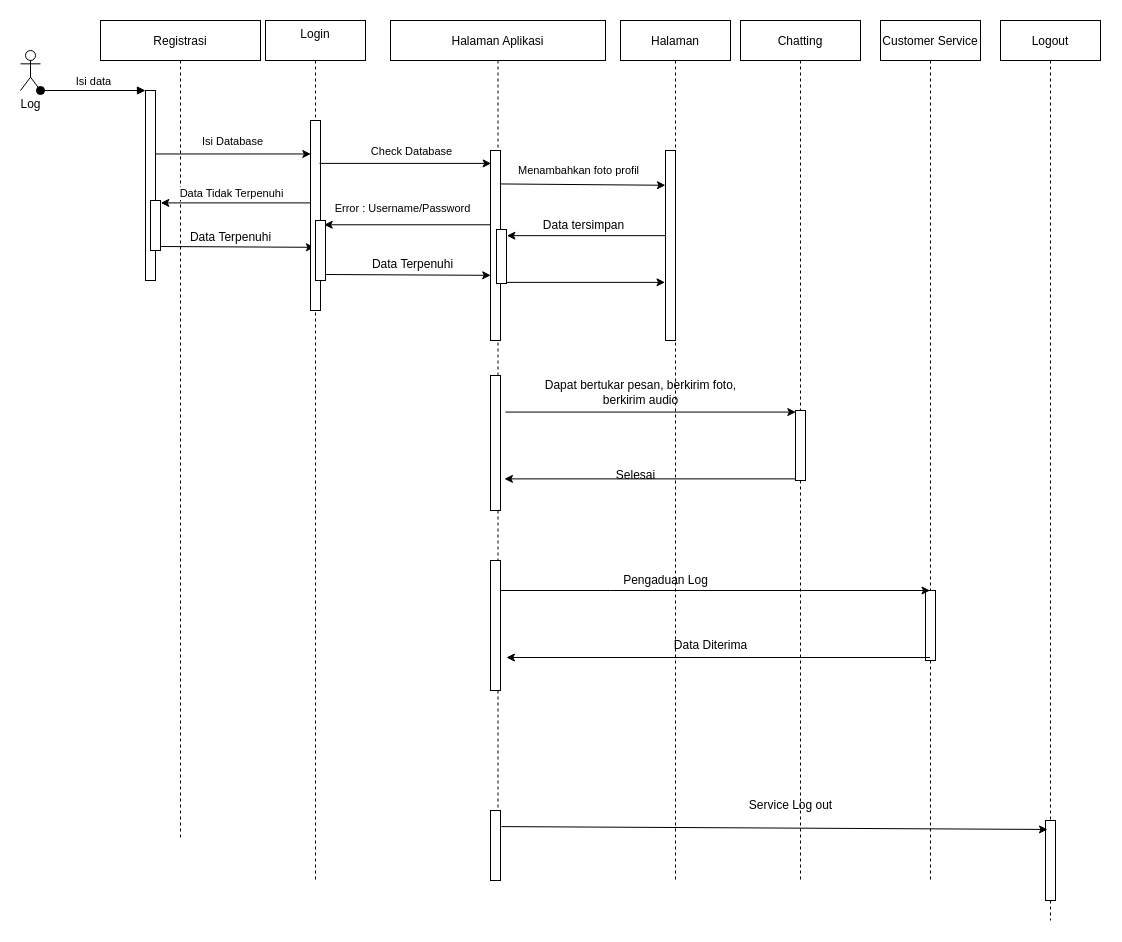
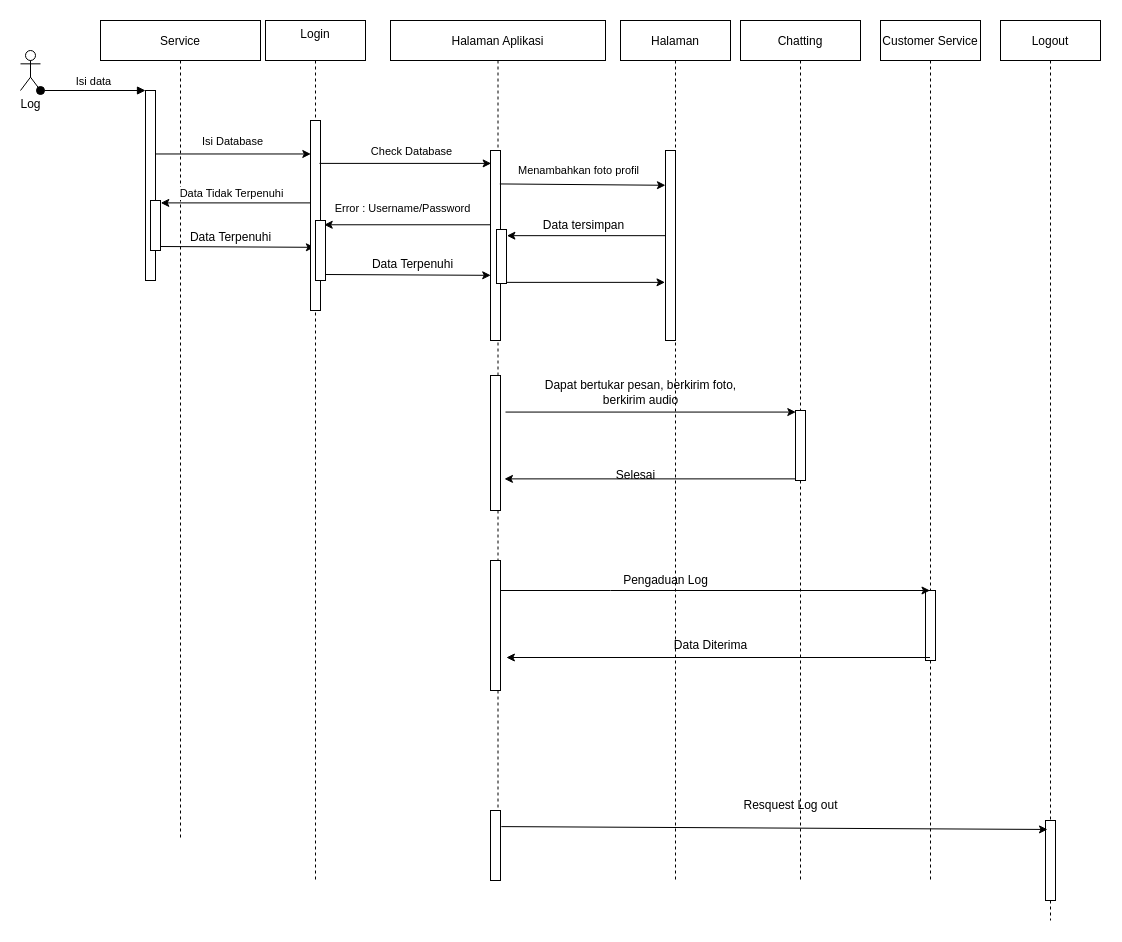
- <mxCell id="4" value="Registrasi" style="shape=umlLifeline;perimeter=lifelinePerimeter;container=1;collapsible=0;recursiveResize=0;rounded=0;shadow=0;strokeWidth=1;" vertex="1" parent="1"><mxGeometry x="100" y="20" width="160" height="820" as="geometry" /></mxCell>
+ <mxCell id="4" value="Service" style="shape=umlLifeline;perimeter=lifelinePerimeter;container=1;collapsible=0;recursiveResize=0;rounded=0;shadow=0;strokeWidth=1;" vertex="1" parent="1"><mxGeometry x="100" y="20" width="160" height="820" as="geometry" /></mxCell>
- <mxCell id="29" value="Service Log out" style="text;html=1;align=center;verticalAlign=middle;resizable=0;points=[];autosize=1;strokeColor=none;fillColor=none;" vertex="1" parent="27"><mxGeometry x="-10" y="770" width="120" height="30" as="geometry" /></mxCell>
+ <mxCell id="29" value="Resquest Log out" style="text;html=1;align=center;verticalAlign=middle;resizable=0;points=[];autosize=1;strokeColor=none;fillColor=none;" vertex="1" parent="27"><mxGeometry x="-10" y="770" width="120" height="30" as="geometry" /></mxCell>
